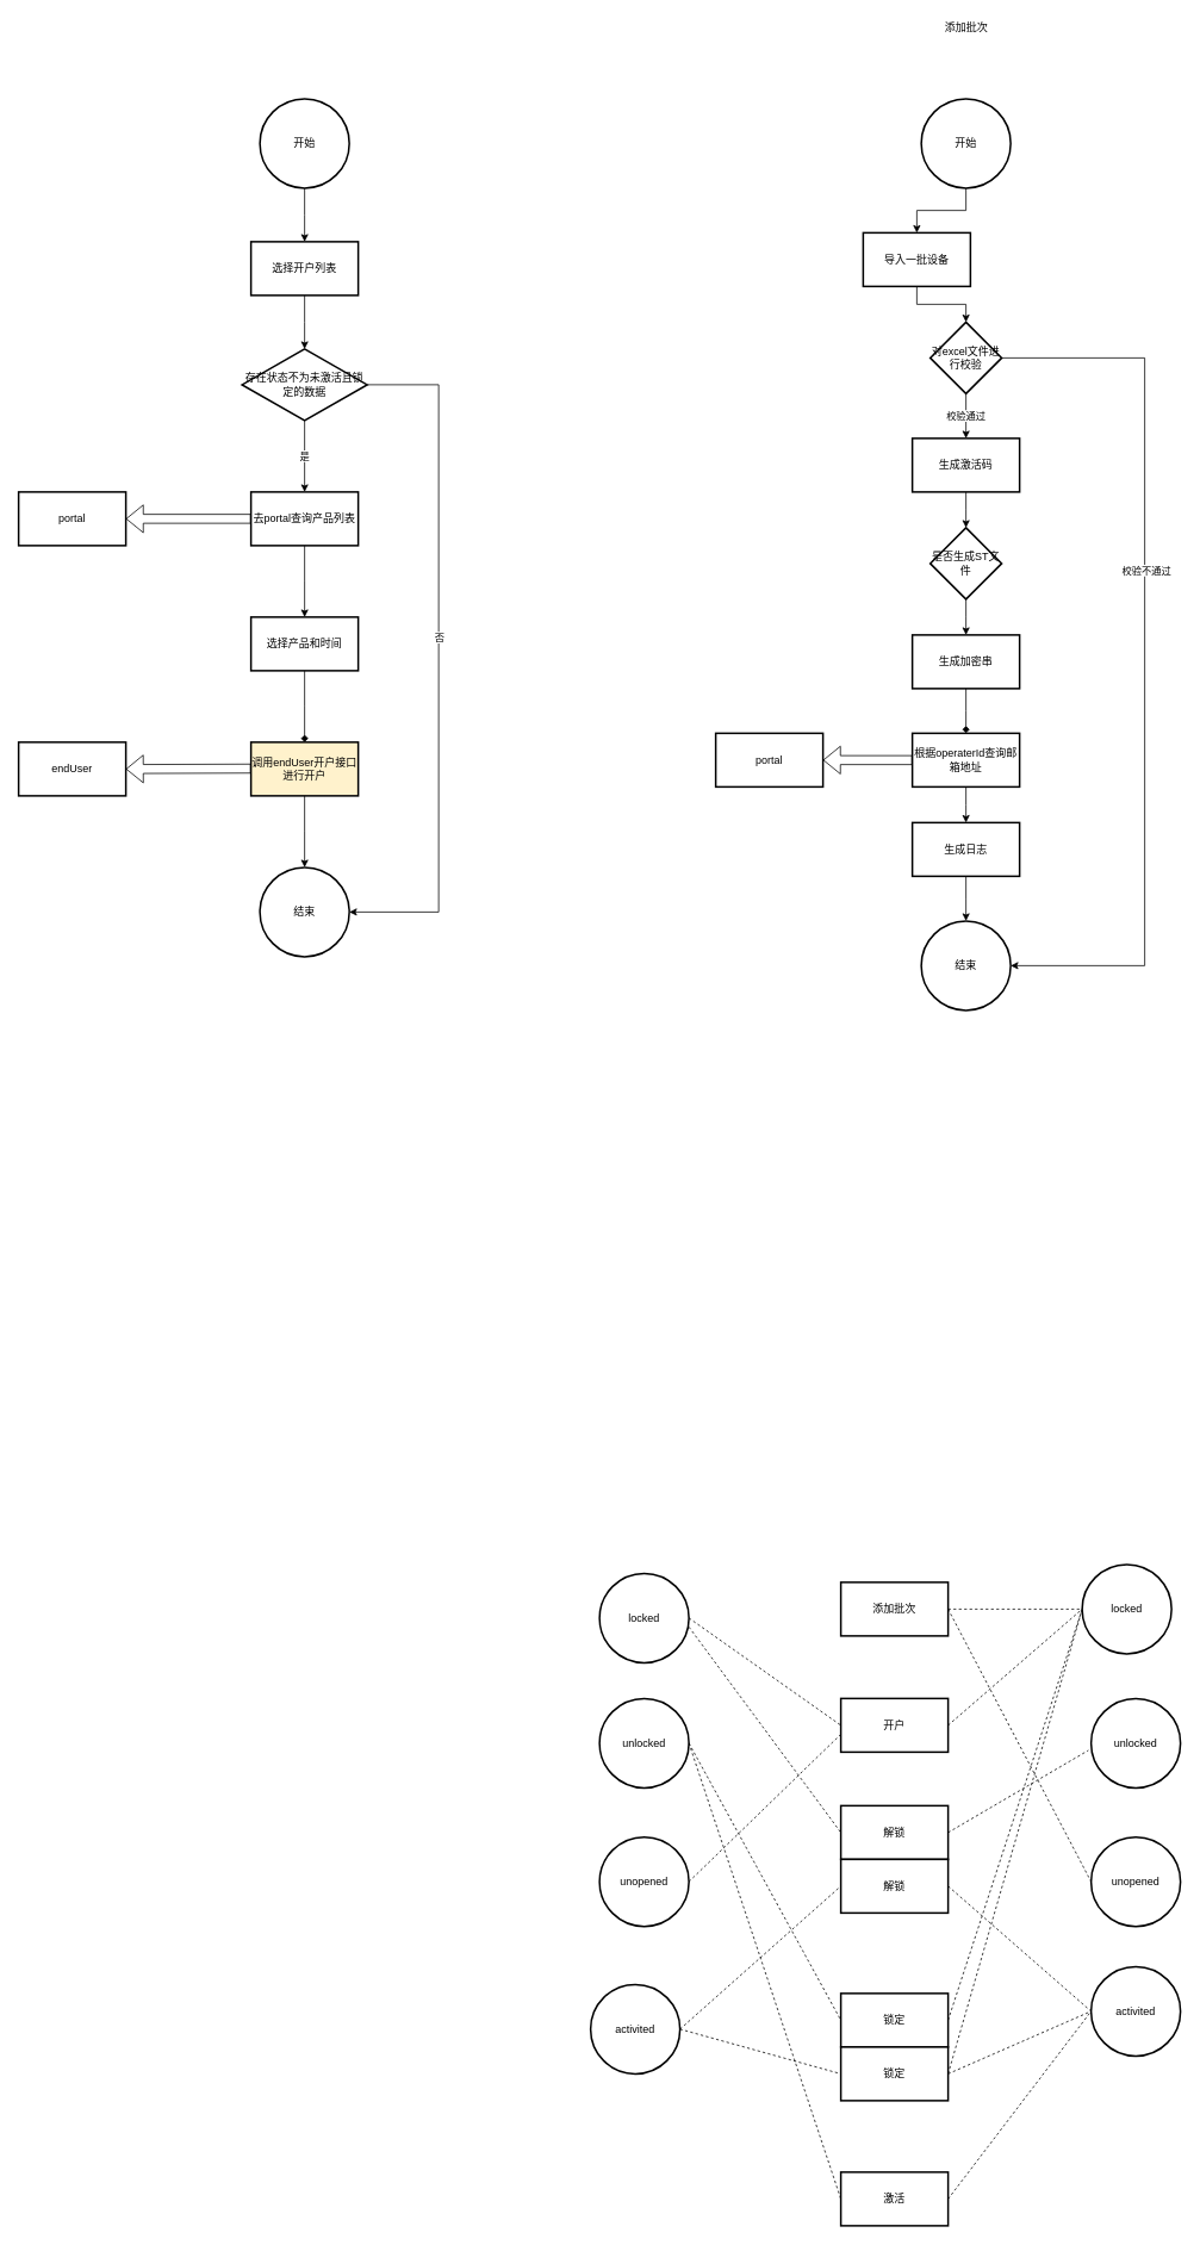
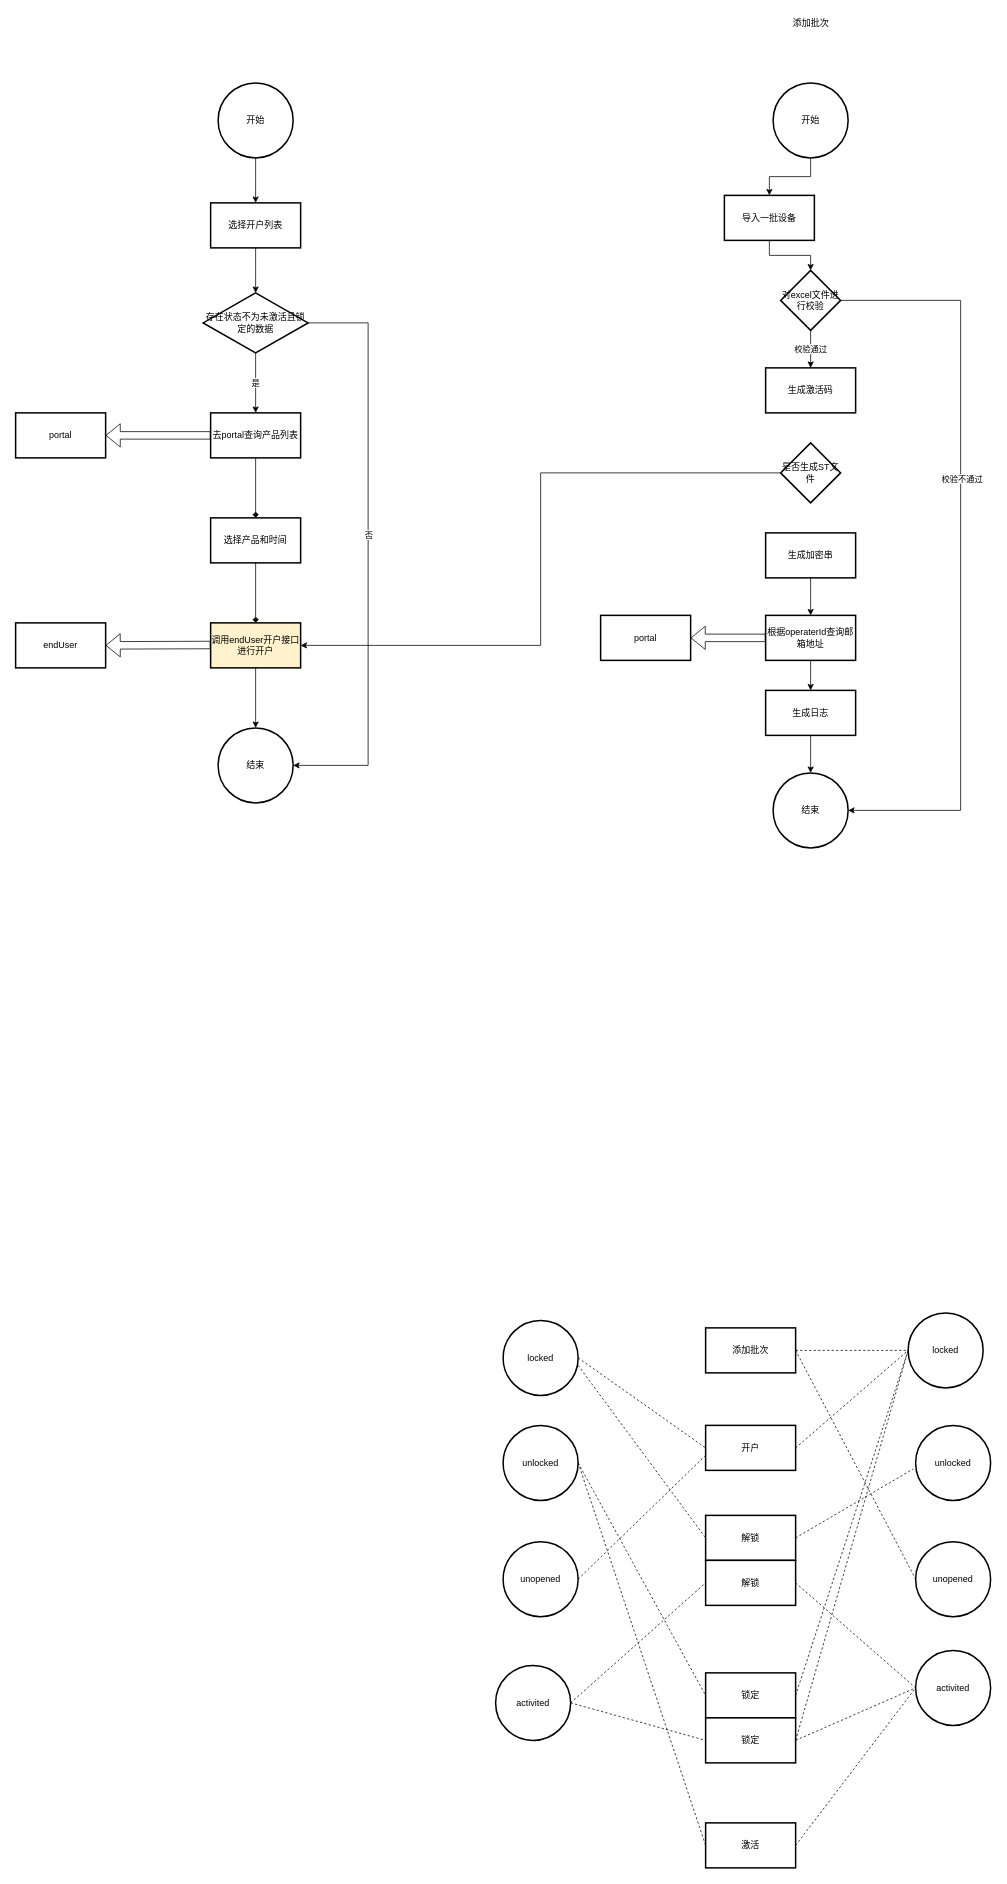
- <mxCell id="42" value="" style="edgeStyle=elbowEdgeStyle;rounded=0;orthogonalLoop=1;jettySize=auto;html=1;" edge="1" parent="1" source="43" target="45"><mxGeometry relative="1" as="geometry" /></mxCell>
- <mxCell id="63" value="" style="edgeStyle=elbowEdgeStyle;rounded=0;orthogonalLoop=1;jettySize=auto;html=1;" edge="1" parent="1" source="64" target="66"><mxGeometry relative="1" as="geometry" /></mxCell>
+ <mxCell id="63" value="" style="edgeStyle=elbowEdgeStyle;rounded=0;orthogonalLoop=1;jettySize=auto;html=1;endArrow=diamond;" edge="1" parent="1" source="64" target="66"><mxGeometry relative="1" as="geometry" /></mxCell>
- <mxCell id="44" value="" style="edgeStyle=elbowEdgeStyle;rounded=0;orthogonalLoop=1;jettySize=auto;html=1;" edge="1" parent="1" source="45" target="47"><mxGeometry relative="1" as="geometry" /></mxCell>
+ <mxCell id="44" value="" style="edgeStyle=elbowEdgeStyle;rounded=0;orthogonalLoop=1;jettySize=auto;html=1;" edge="1" parent="1" source="45" target="69"><mxGeometry relative="1" as="geometry" /></mxCell>
- <mxCell id="46" value="" style="edgeStyle=elbowEdgeStyle;rounded=0;orthogonalLoop=1;jettySize=auto;html=1;endArrow=diamond;" edge="1" parent="1" source="47" target="49"><mxGeometry relative="1" as="geometry" /></mxCell>
+ <mxCell id="46" value="" style="edgeStyle=elbowEdgeStyle;rounded=0;orthogonalLoop=1;jettySize=auto;html=1;" edge="1" parent="1" source="47" target="49"><mxGeometry relative="1" as="geometry" /></mxCell>
